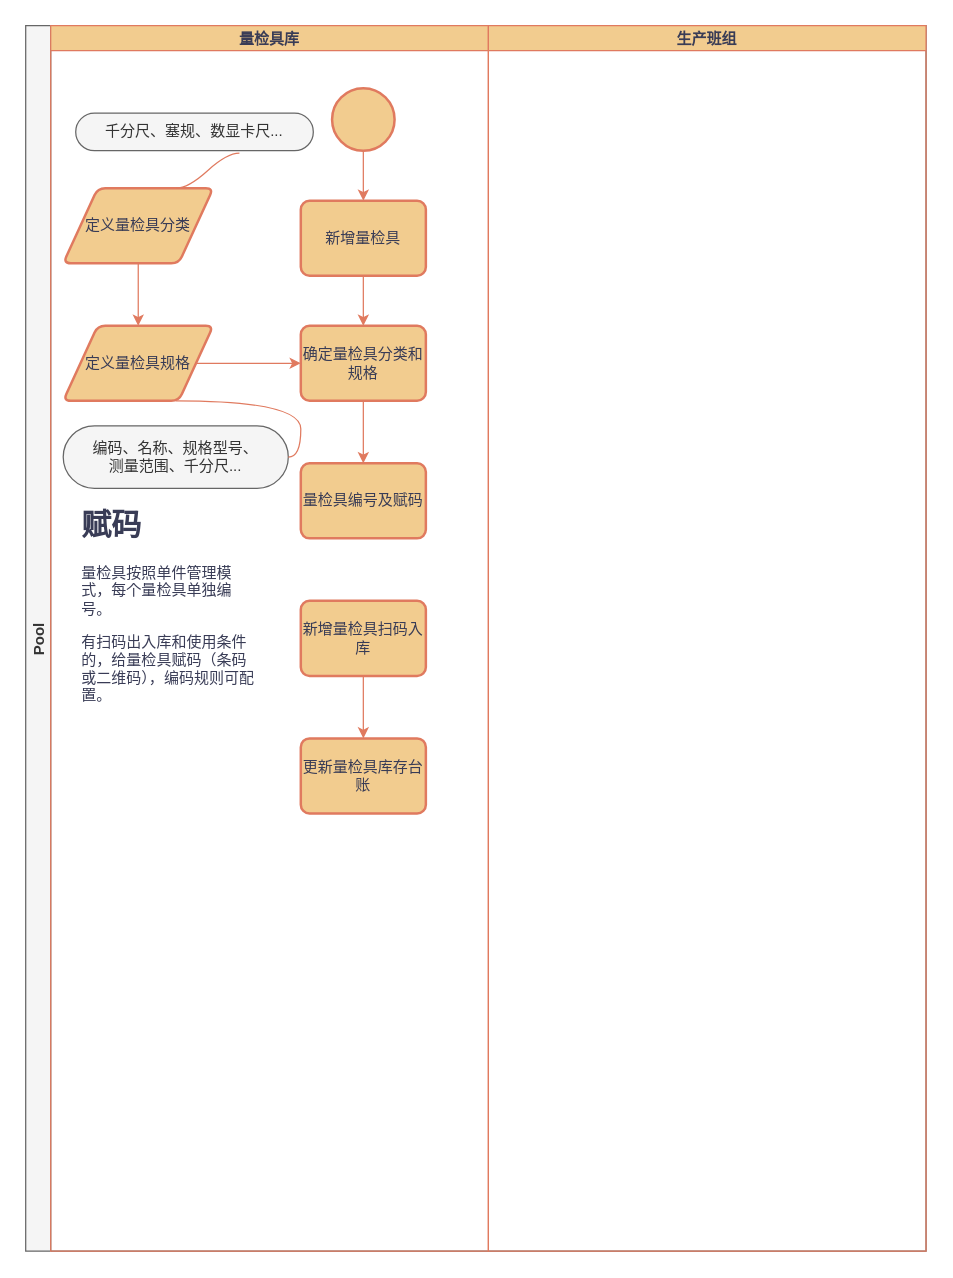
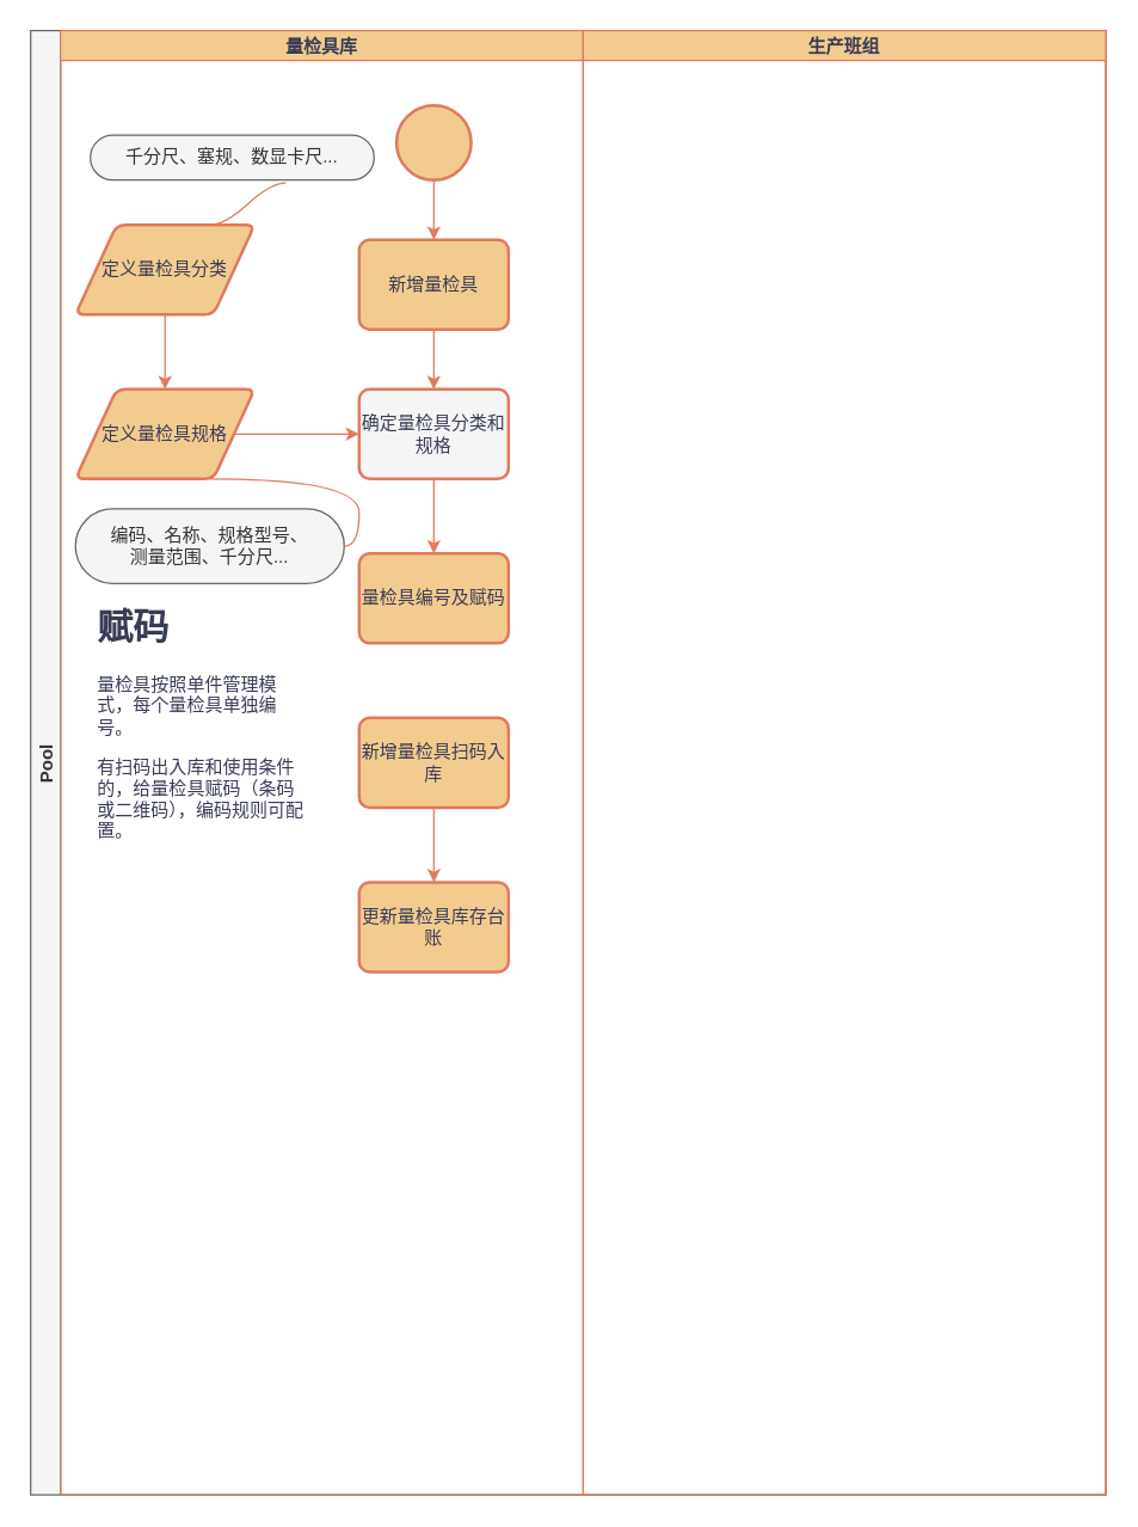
- <mxCell id="9" value="确定量检具分类和规格" style="rounded=1;whiteSpace=wrap;html=1;absoluteArcSize=1;arcSize=14;strokeWidth=2;strokeColor=#E07A5F;fontColor=#393C56;fillColor=#F2CC8F;" vertex="1" parent="3"><mxGeometry x="200" y="240" width="100" height="60" as="geometry" /></mxCell>
+ <mxCell id="9" value="确定量检具分类和规格" style="rounded=1;whiteSpace=wrap;html=1;absoluteArcSize=1;arcSize=14;strokeWidth=2;strokeColor=#E07A5F;fontColor=#393C56;fillColor=#f5f5f5;" vertex="1" parent="3"><mxGeometry x="200" y="240" width="100" height="60" as="geometry" /></mxCell>
